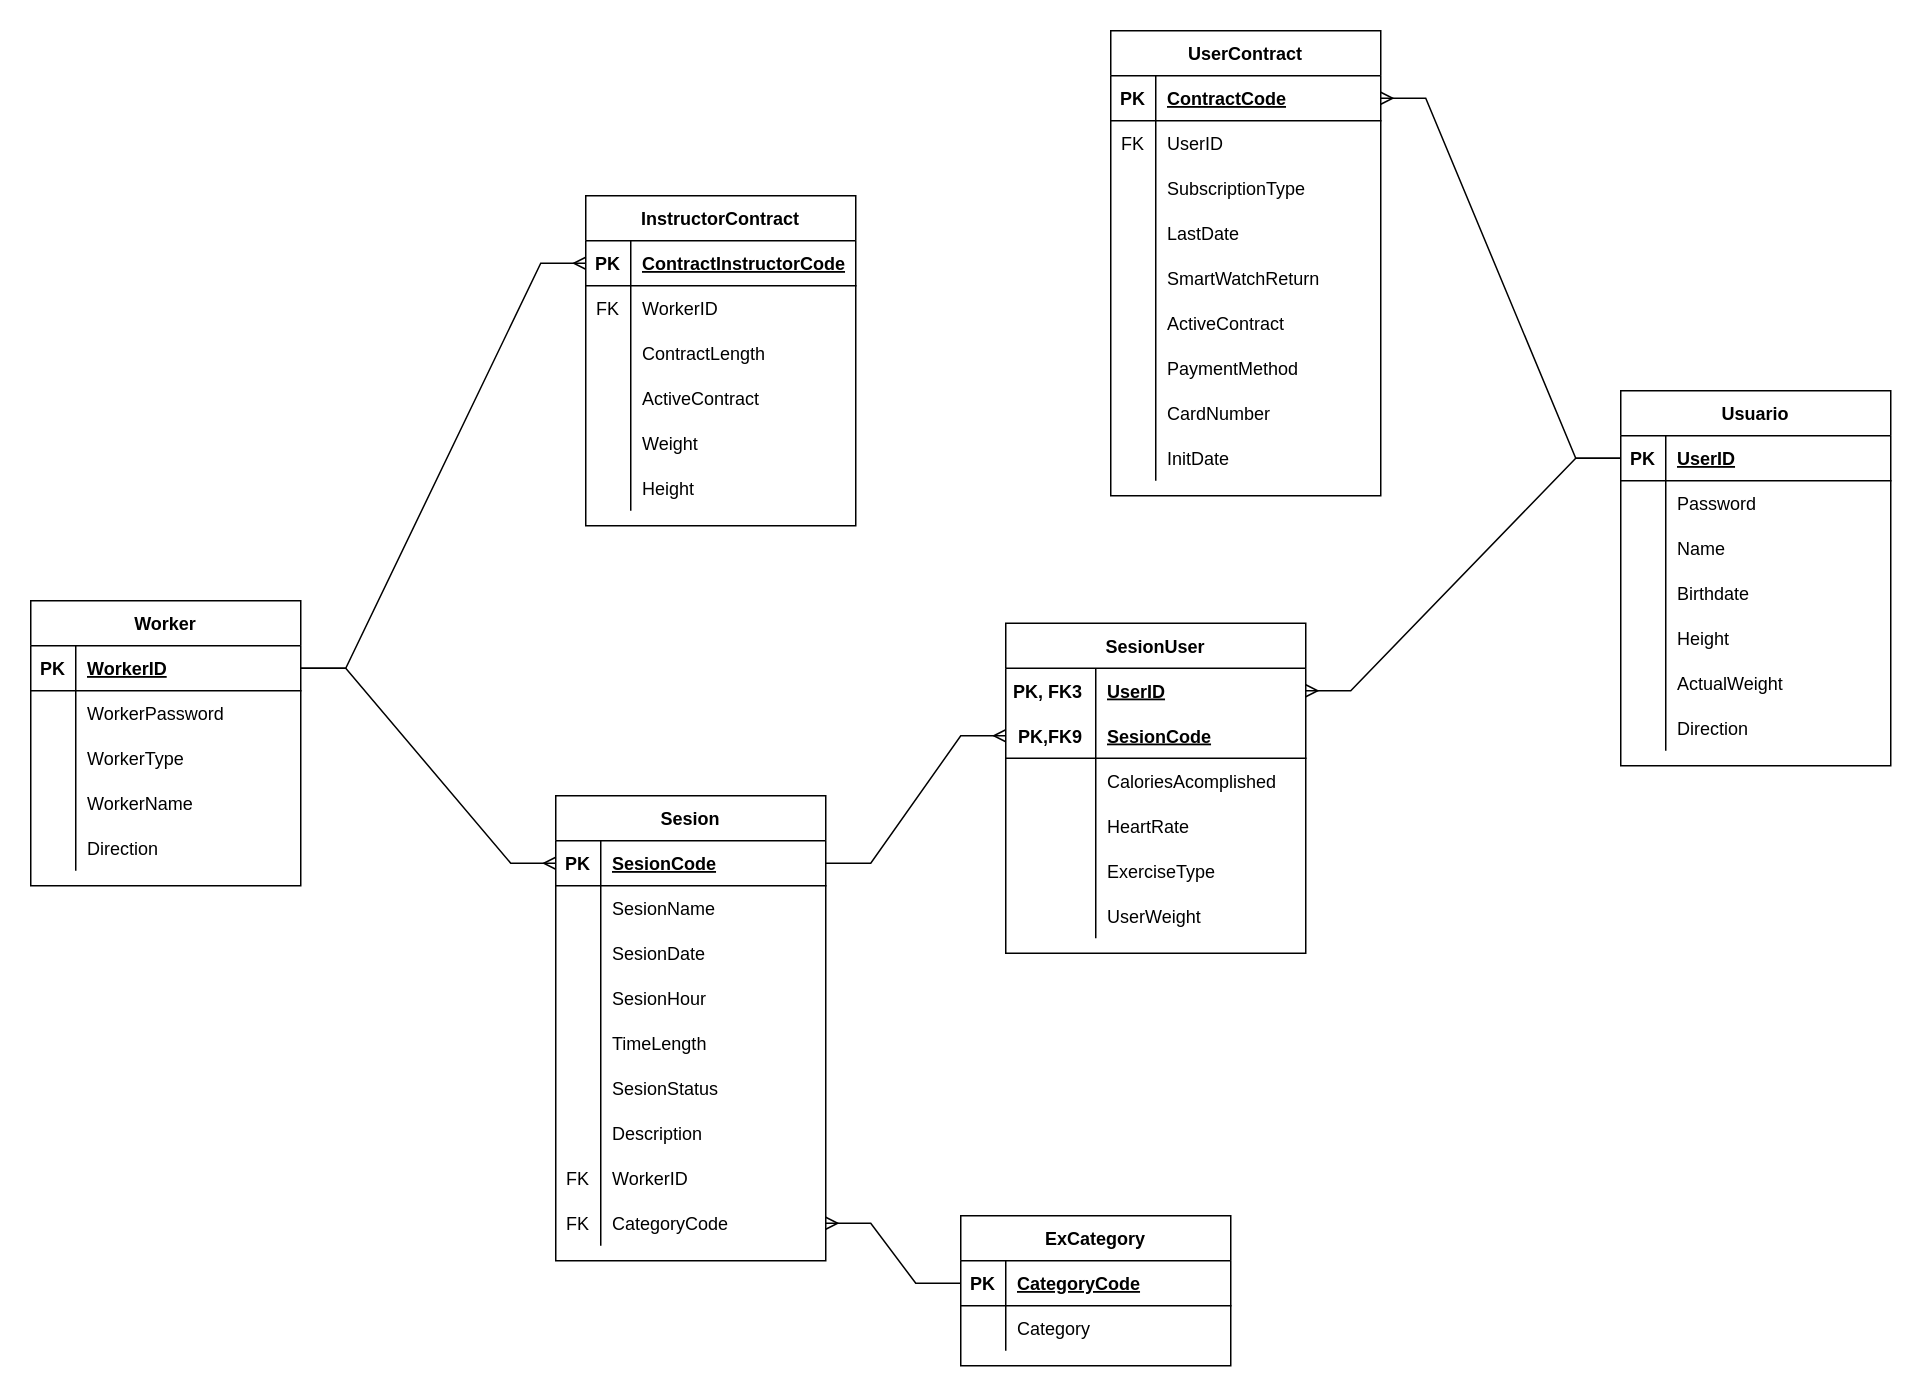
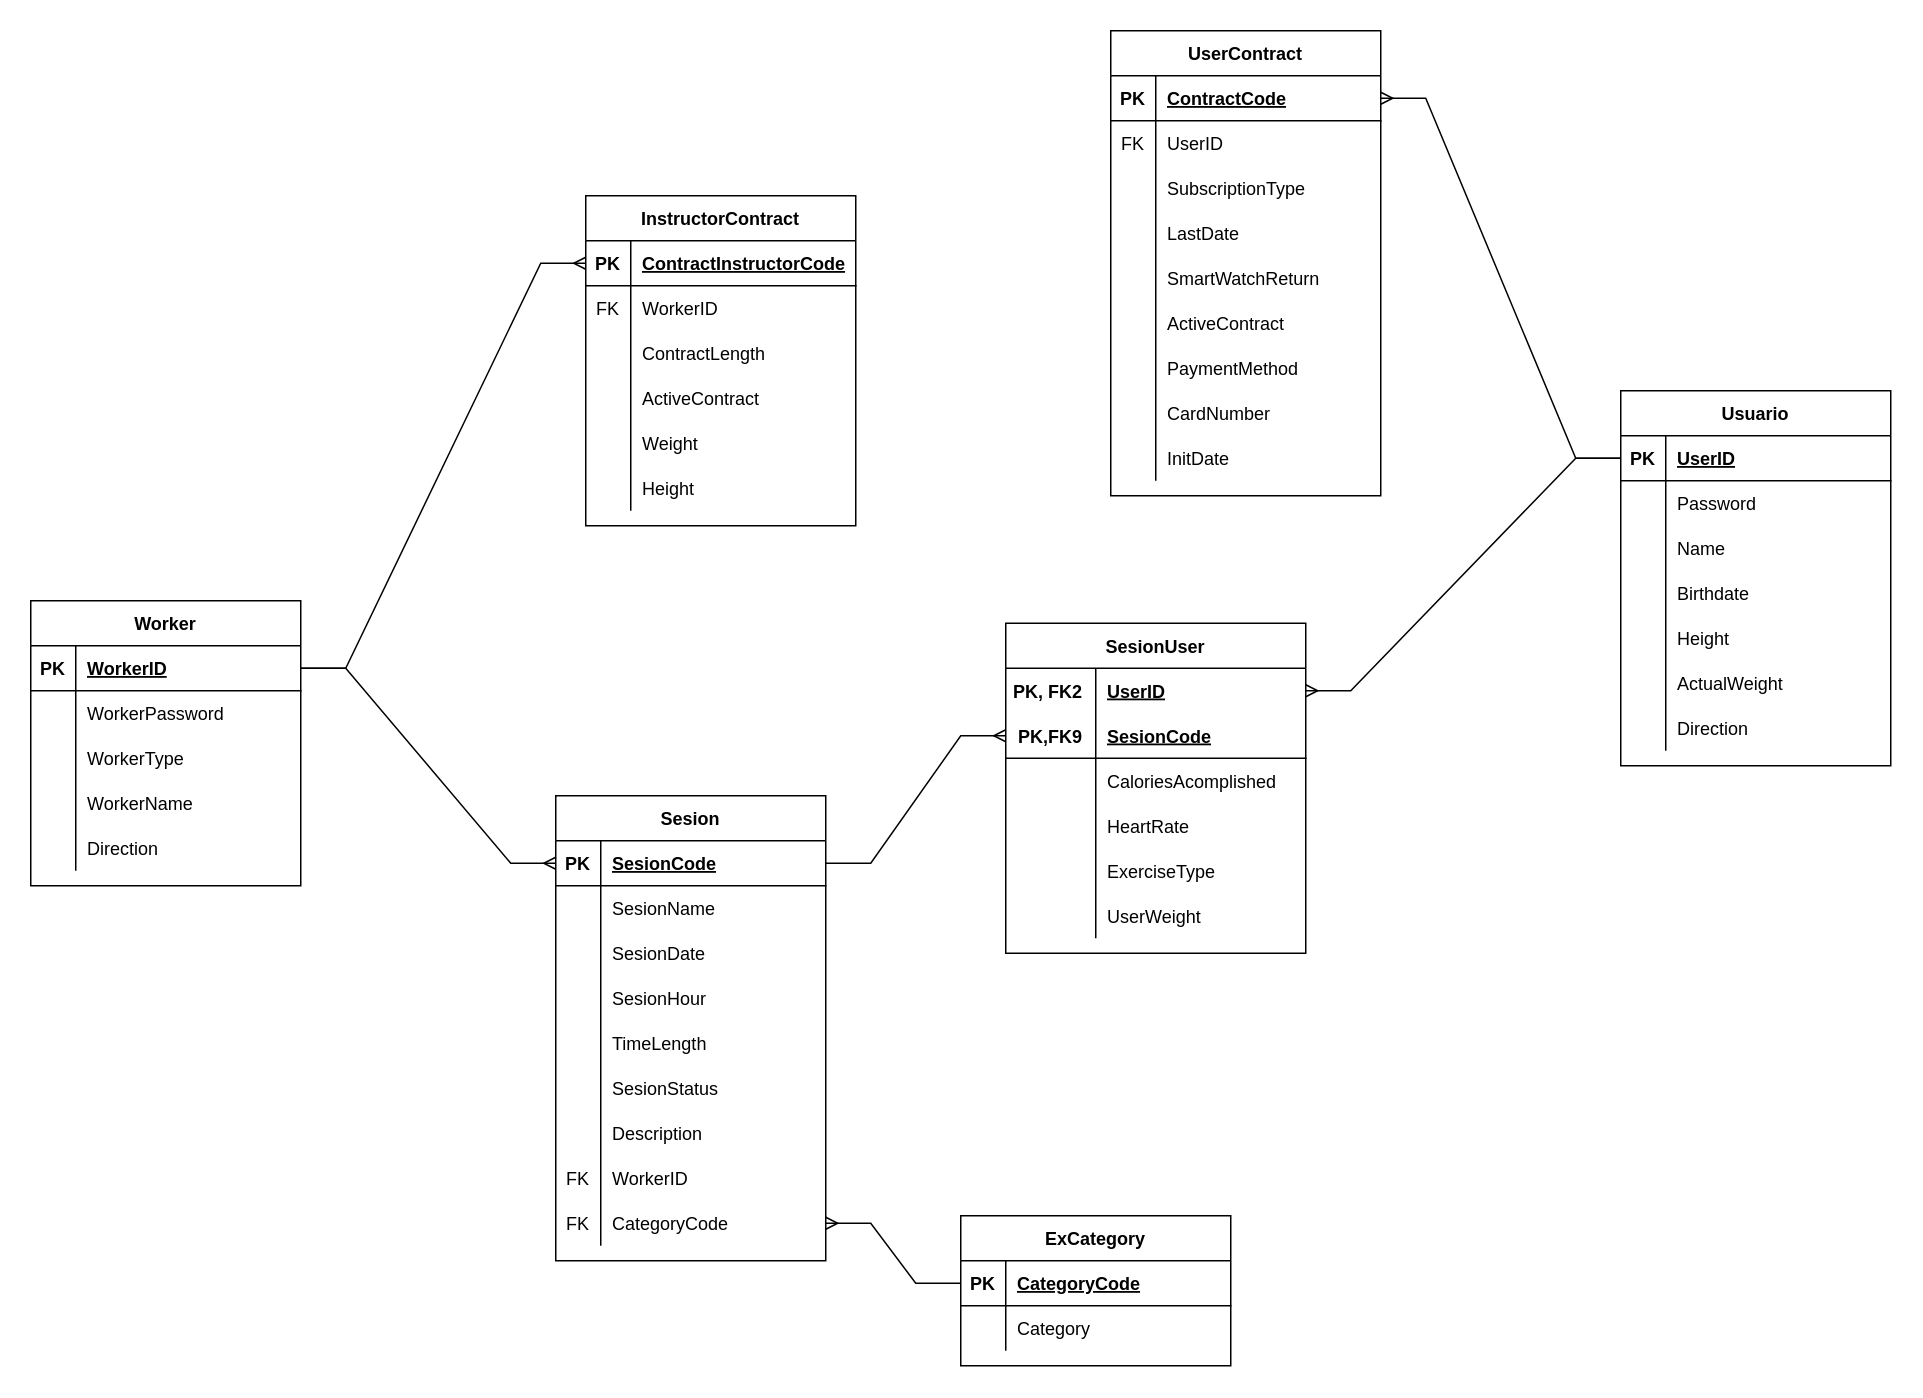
- <mxCell id="77" value="PK, FK3 " style="shape=partialRectangle;connectable=0;fillColor=none;top=0;left=0;bottom=0;right=0;fontStyle=1;overflow=hidden;" parent="76" vertex="1"><mxGeometry width="60" height="30" as="geometry"><mxRectangle width="60" height="30" as="alternateBounds" /></mxGeometry></mxCell>
+ <mxCell id="77" value="PK, FK2 " style="shape=partialRectangle;connectable=0;fillColor=none;top=0;left=0;bottom=0;right=0;fontStyle=1;overflow=hidden;" parent="76" vertex="1"><mxGeometry width="60" height="30" as="geometry"><mxRectangle width="60" height="30" as="alternateBounds" /></mxGeometry></mxCell>
